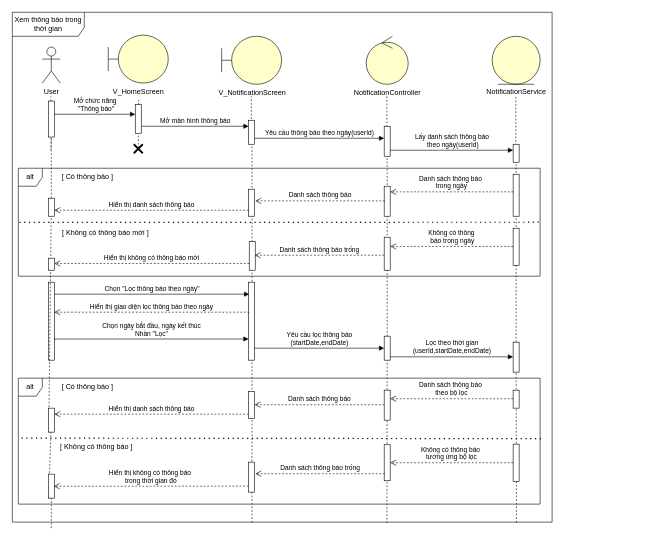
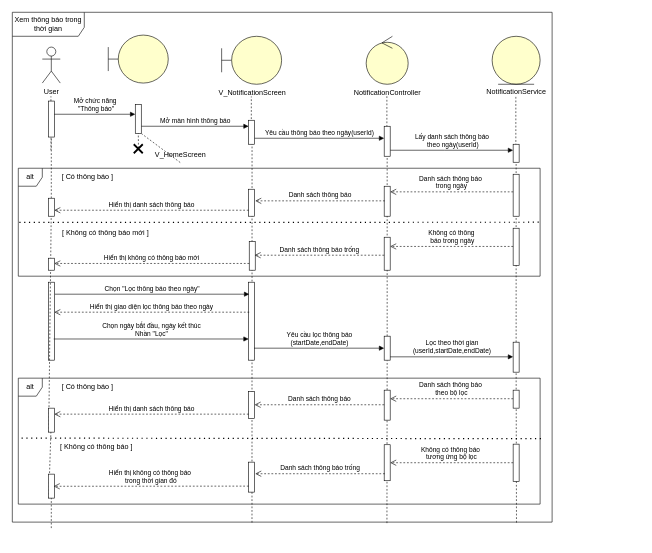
- <mxCell id="69" value="V_HomeScreen" style="text;html=1;align=center;verticalAlign=middle;resizable=0;points=[];autosize=1;strokeColor=none;fillColor=none;" vertex="1" parent="1"><mxGeometry x="175" y="138" width="110" height="30" as="geometry" /></mxCell>
+ <mxCell id="69" value="V_HomeScreen" style="text;html=1;align=center;verticalAlign=middle;resizable=0;points=[];autosize=1;strokeColor=none;fillColor=none;" vertex="1" parent="1"><mxGeometry x="245" y="243" width="110" height="30" as="geometry" /></mxCell>
